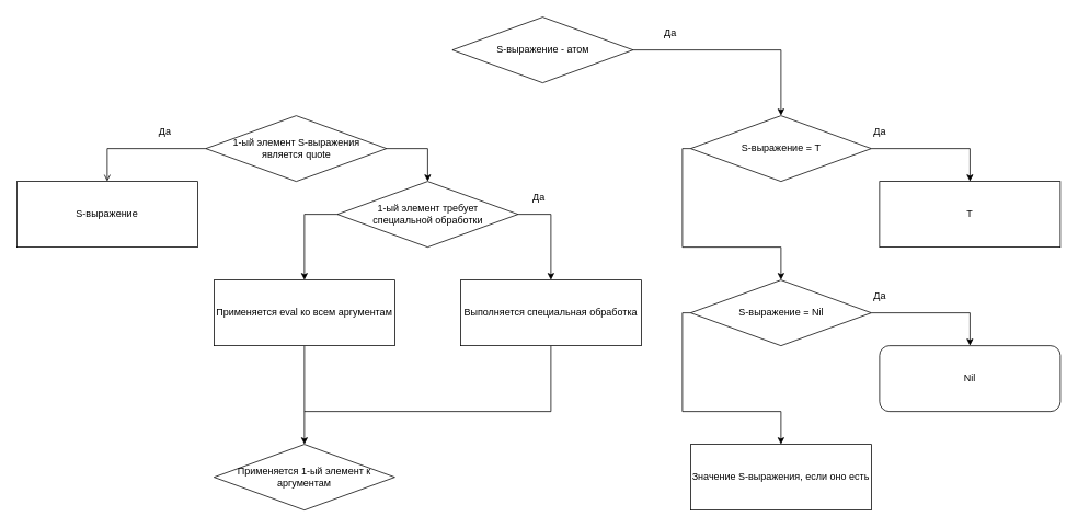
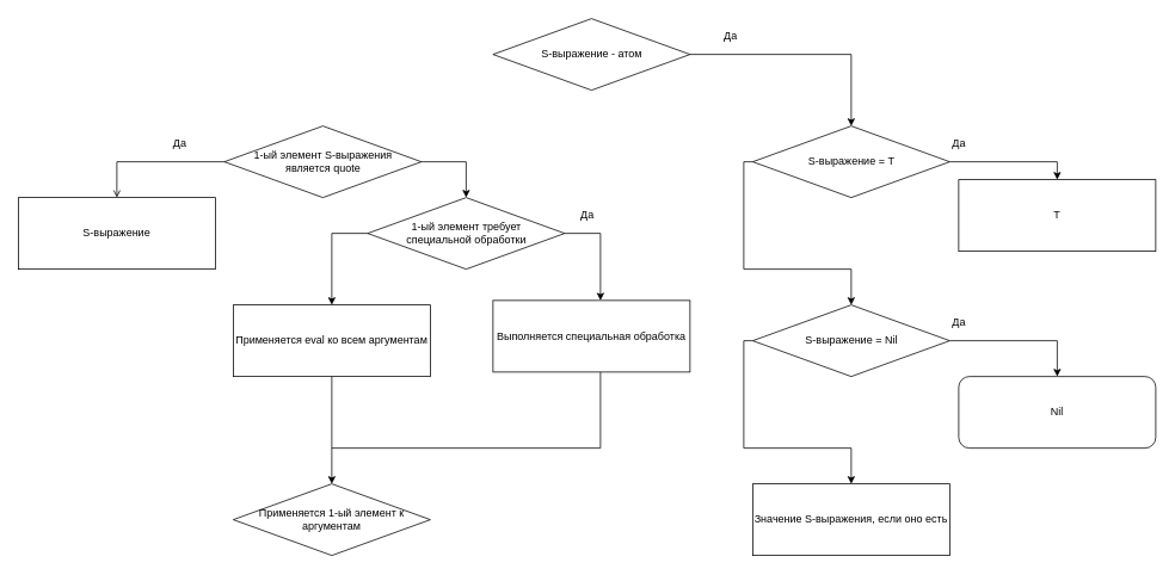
- <mxCell id="7" value="T" style="rounded=0;whiteSpace=wrap;html=1;" parent="1" vertex="1"><mxGeometry x="1070" y="220" width="220" height="80" as="geometry" /></mxCell>
+ <mxCell id="7" value="T" style="rounded=0;whiteSpace=wrap;html=1;" parent="1" vertex="1"><mxGeometry x="1070" y="200" width="220" height="80" as="geometry" /></mxCell>
- <mxCell id="25" value="Выполняется специальная обработка" style="rounded=0;whiteSpace=wrap;html=1;" parent="1" vertex="1"><mxGeometry x="560" y="340" width="220" height="80" as="geometry" /></mxCell>
+ <mxCell id="25" value="Выполняется специальная обработка" style="rounded=0;whiteSpace=wrap;html=1;" parent="1" vertex="1"><mxGeometry x="550" y="335" width="220" height="80" as="geometry" /></mxCell>
